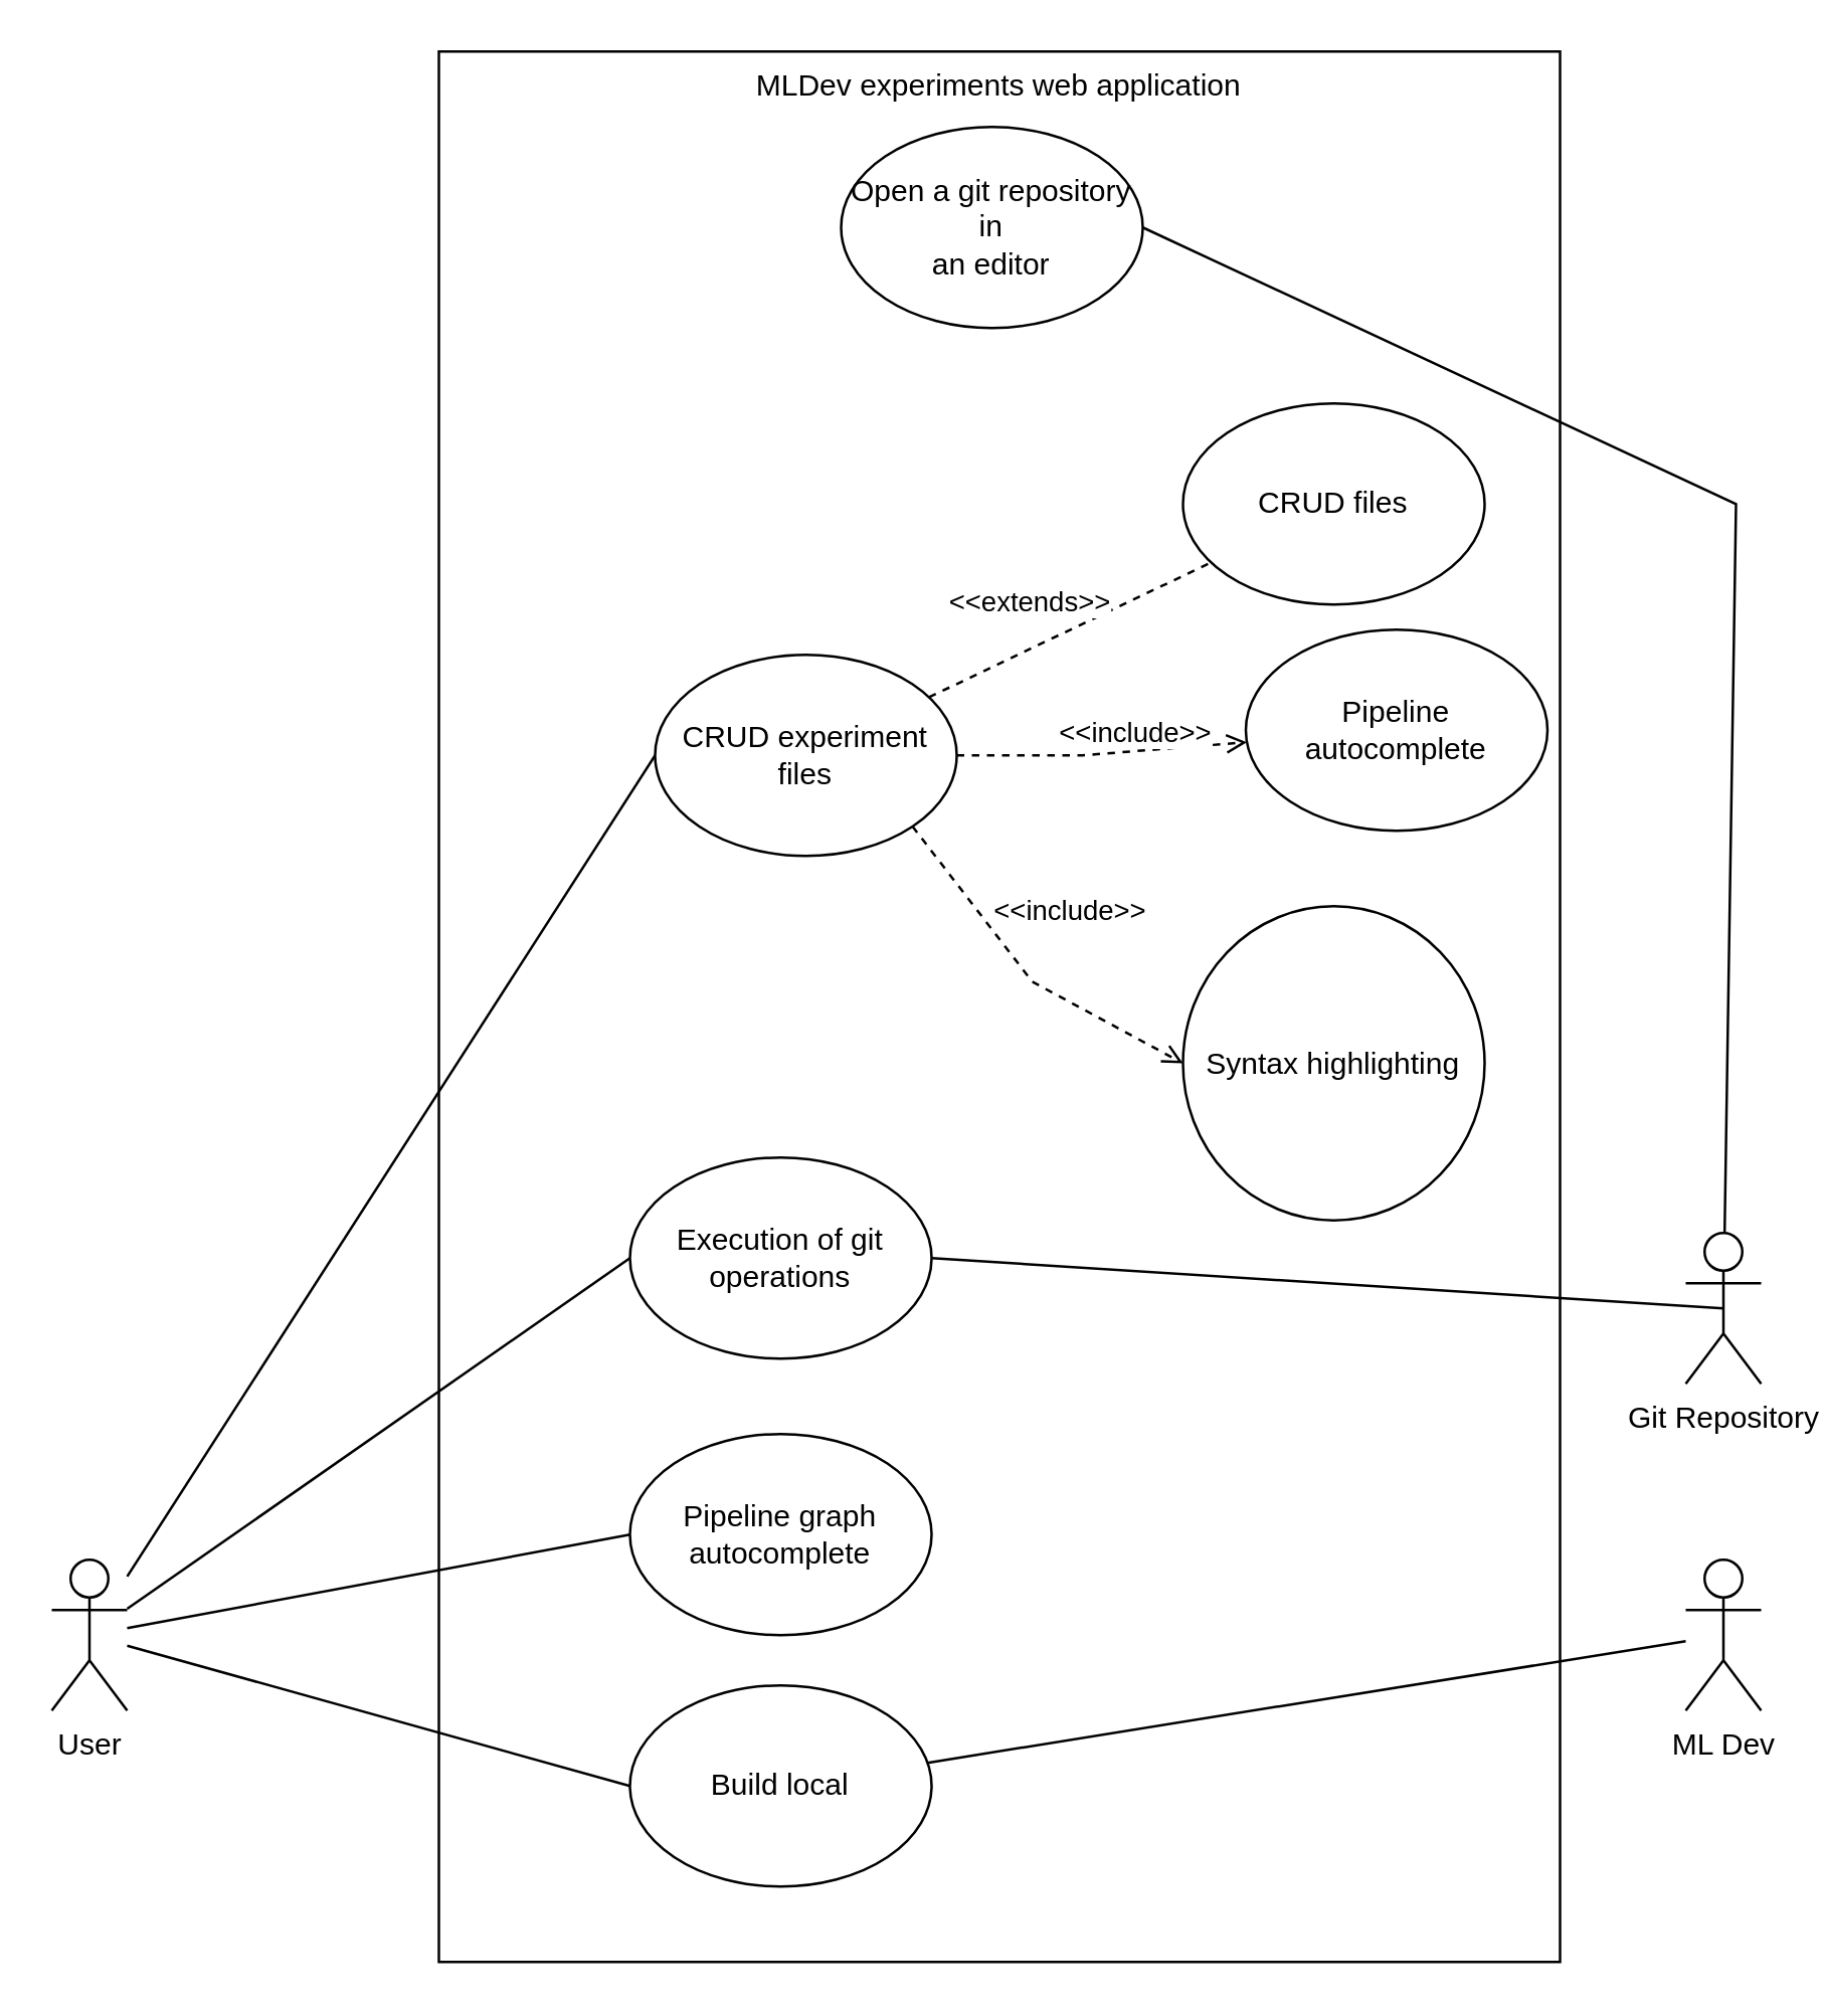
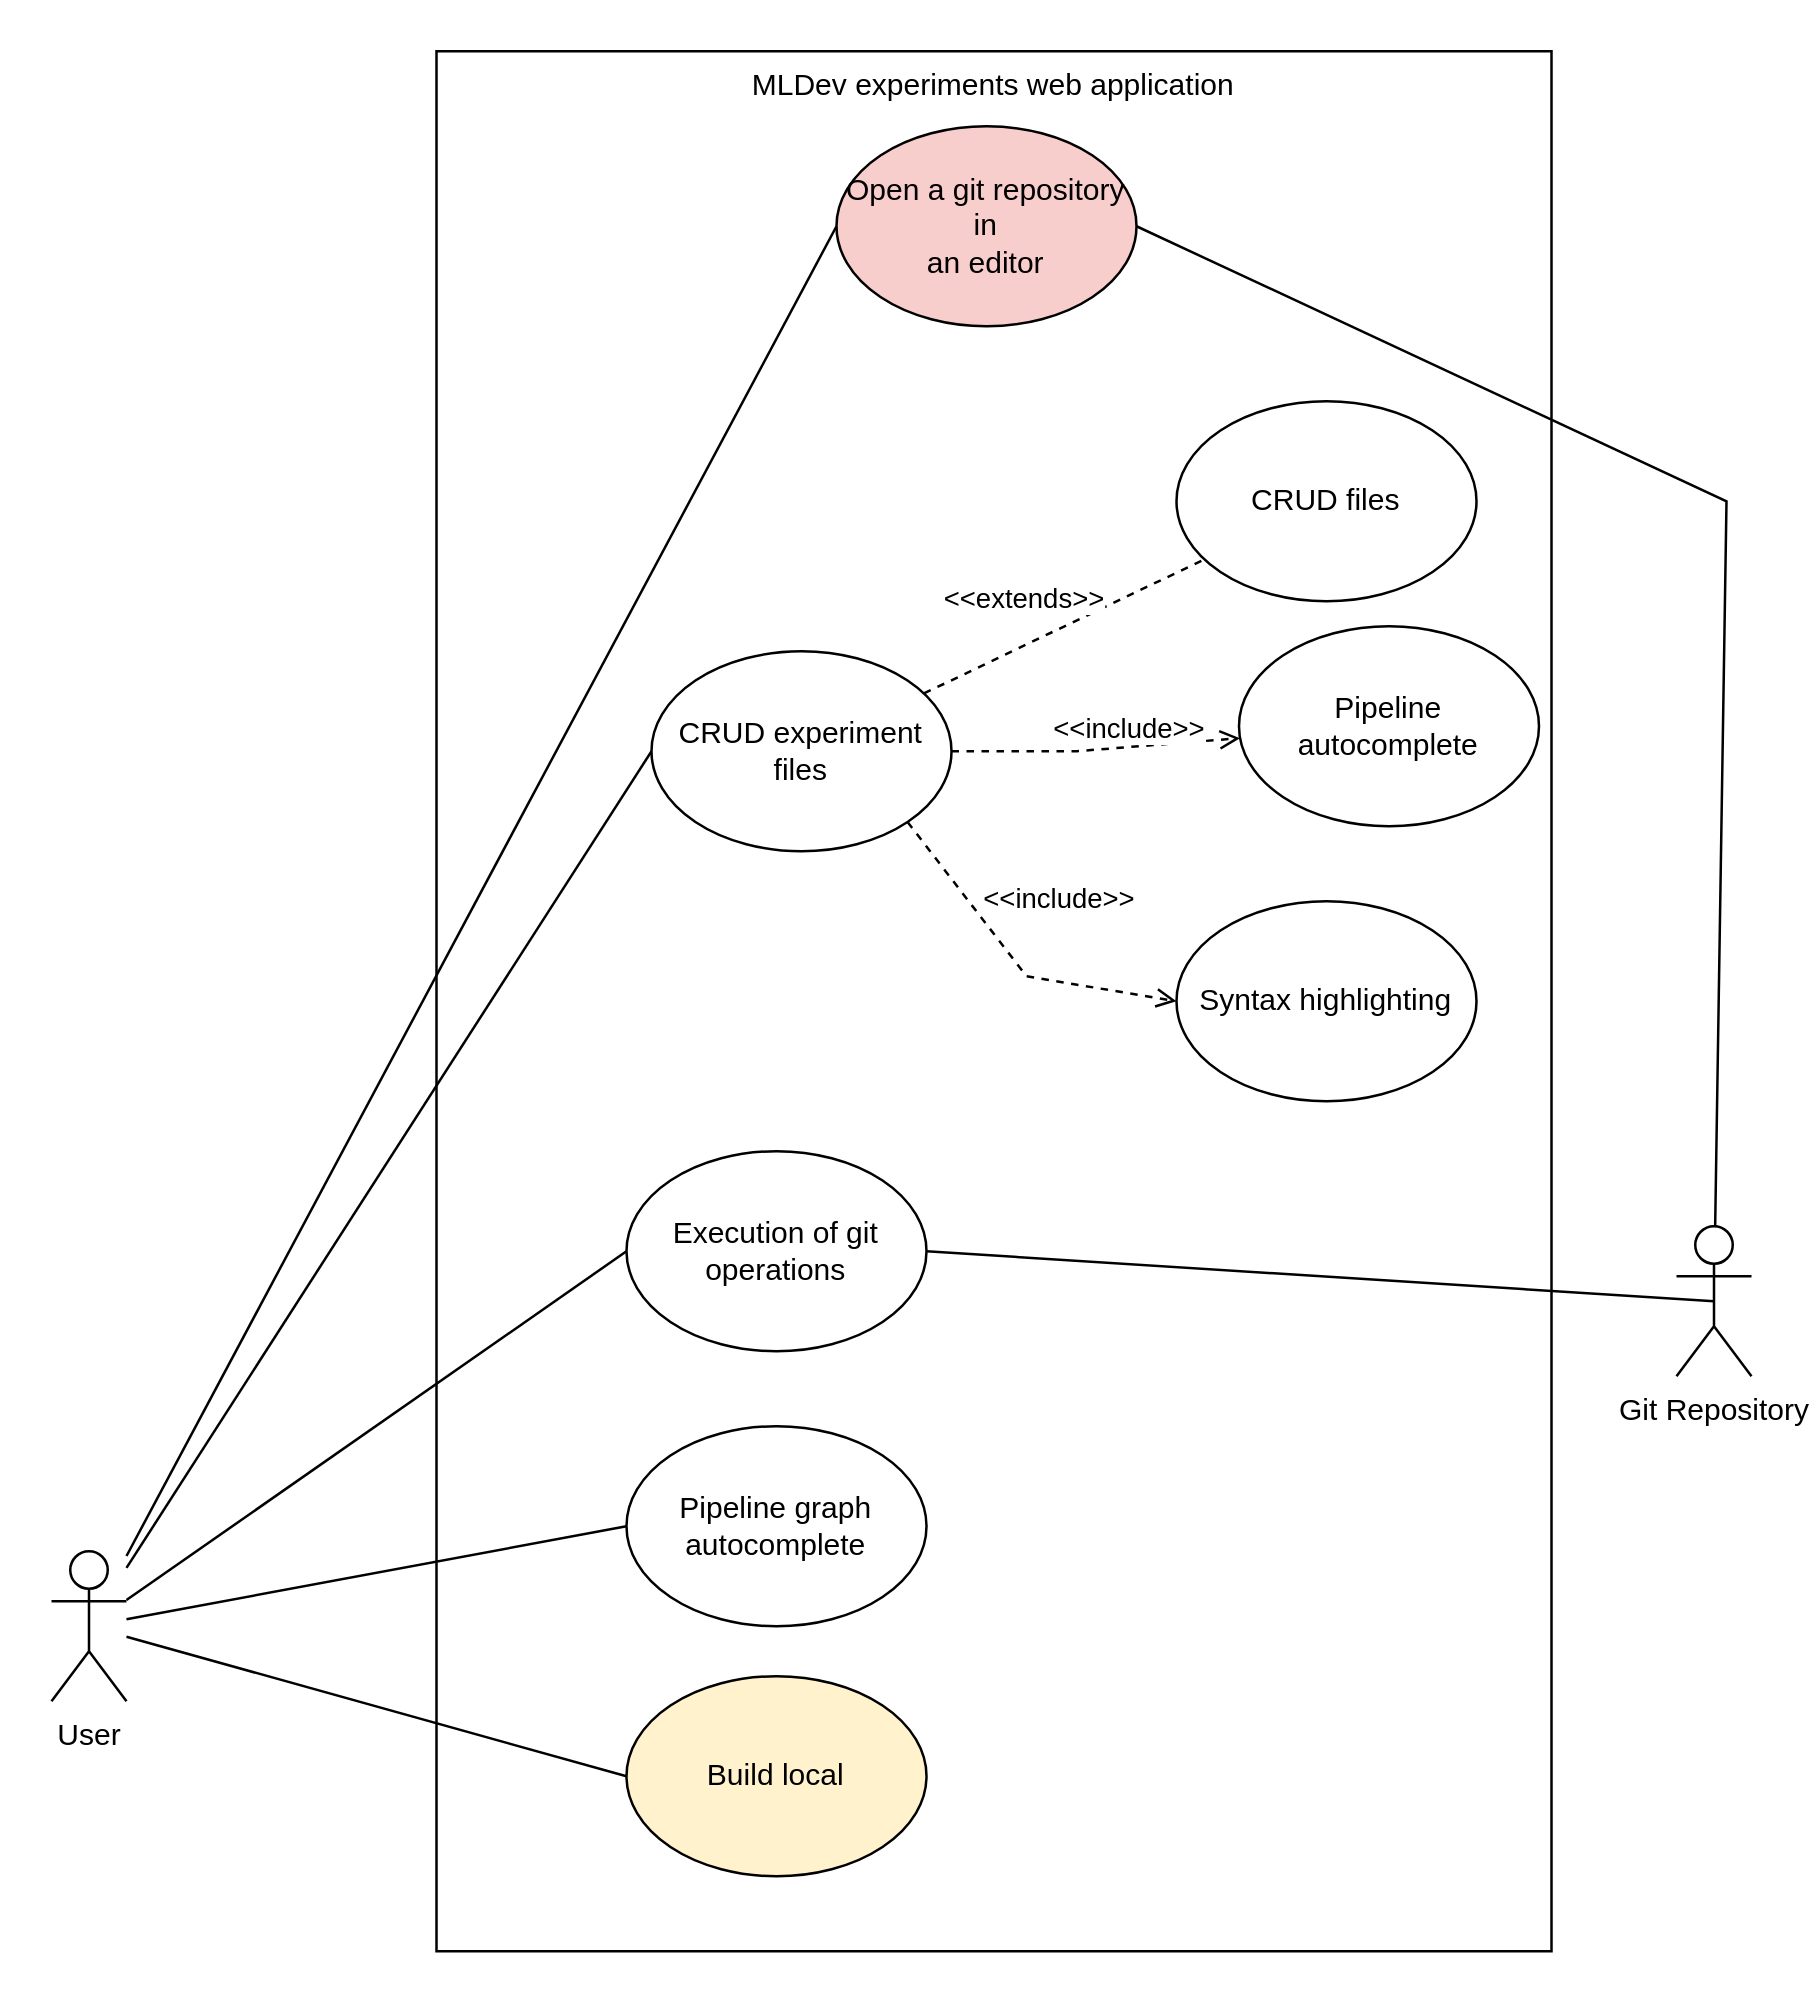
- <mxCell id="6" value="Open a git repository in&lt;div&gt;an editor&lt;/div&gt;" style="ellipse;whiteSpace=wrap;html=1;" vertex="1" parent="1"><mxGeometry x="334" y="50" width="120" height="80" as="geometry" /></mxCell>
+ <mxCell id="6" value="Open a git repository in&lt;div&gt;an editor&lt;/div&gt;" style="ellipse;whiteSpace=wrap;html=1;fillColor=#f8cecc;" vertex="1" parent="1"><mxGeometry x="334" y="50" width="120" height="80" as="geometry" /></mxCell>
+ <mxCell id="8" style="rounded=0;orthogonalLoop=1;jettySize=auto;html=1;entryX=0;entryY=0.5;entryDx=0;entryDy=0;endArrow=none;endFill=0;" edge="1" parent="1" source="4" target="6"><mxGeometry relative="1" as="geometry"><mxPoint x="40" y="575" as="sourcePoint" /><mxPoint x="230" y="517" as="targetPoint" /></mxGeometry></mxCell>
- <mxCell id="19" value="Syntax highlighting" style="ellipse;whiteSpace=wrap;html=1;" vertex="1" parent="1"><mxGeometry x="470" y="360" width="120" height="125" as="geometry" /></mxCell>
+ <mxCell id="19" value="Syntax highlighting" style="ellipse;whiteSpace=wrap;html=1;" vertex="1" parent="1"><mxGeometry x="470" y="360" width="120" height="80" as="geometry" /></mxCell>
- <mxCell id="26" value="ML Dev" style="shape=umlActor;verticalLabelPosition=bottom;verticalAlign=top;html=1;outlineConnect=0;" vertex="1" parent="1"><mxGeometry x="670" y="620" width="30" height="60" as="geometry" /></mxCell>
- <mxCell id="27" style="rounded=0;orthogonalLoop=1;jettySize=auto;html=1;endArrow=none;endFill=0;" edge="1" parent="1" source="25" target="26"><mxGeometry relative="1" as="geometry"><mxPoint x="380" y="510" as="sourcePoint" /><mxPoint x="695" y="530" as="targetPoint" /></mxGeometry></mxCell>
- <mxCell id="25" value="Build local" style="ellipse;whiteSpace=wrap;html=1;" vertex="1" parent="1"><mxGeometry x="250" y="670" width="120" height="80" as="geometry" /></mxCell>
+ <mxCell id="25" value="Build local" style="ellipse;whiteSpace=wrap;html=1;fillColor=#fff2cc;" vertex="1" parent="1"><mxGeometry x="250" y="670" width="120" height="80" as="geometry" /></mxCell>
